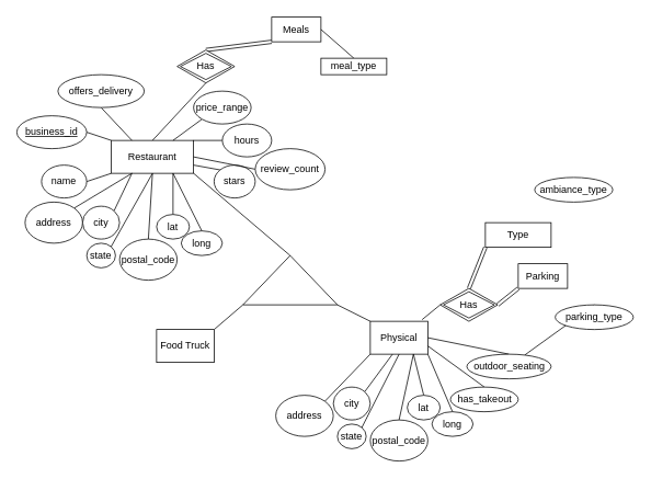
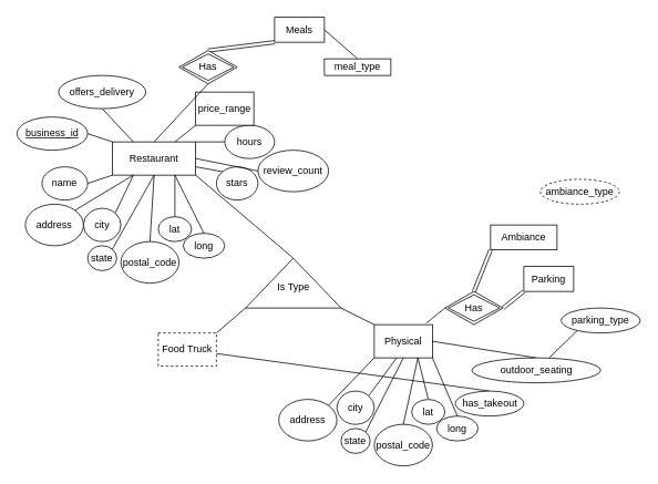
- <mxCell id="51" value="price_range" style="ellipse;whiteSpace=wrap;html=1;" vertex="1" parent="1"><mxGeometry x="235" y="110" width="70" height="40" as="geometry" /></mxCell>
+ <mxCell id="51" value="price_range" style="whiteSpace=wrap;html=1;rounded=0;" vertex="1" parent="1"><mxGeometry x="235" y="110" width="70" height="40" as="geometry" /></mxCell>
- <mxCell id="64" value="ambiance_type" style="ellipse;whiteSpace=wrap;html=1;" vertex="1" parent="1"><mxGeometry x="650" y="215" width="95" height="30" as="geometry" /></mxCell>
+ <mxCell id="64" value="ambiance_type" style="ellipse;whiteSpace=wrap;html=1;dashed=1;" vertex="1" parent="1"><mxGeometry x="650" y="215" width="95" height="30" as="geometry" /></mxCell>
- <mxCell id="62" value="Type" style="rounded=0;whiteSpace=wrap;html=1;" vertex="1" parent="1"><mxGeometry x="590" y="270" width="80" height="30" as="geometry" /></mxCell>
+ <mxCell id="62" value="Ambiance" style="rounded=0;whiteSpace=wrap;html=1;" vertex="1" parent="1"><mxGeometry x="590" y="270" width="80" height="30" as="geometry" /></mxCell>
+ <mxCell id="12" value="Is Type" style="text;html=1;strokeColor=none;fillColor=none;align=center;verticalAlign=middle;whiteSpace=wrap;rounded=0;" vertex="1" parent="1"><mxGeometry x="322.5" y="330" width="60" height="30" as="geometry" /></mxCell>
- <mxCell id="15" value="Food Truck" style="rounded=0;whiteSpace=wrap;html=1;" vertex="1" parent="1"><mxGeometry x="190" y="400" width="70" height="40" as="geometry" /></mxCell>
+ <mxCell id="15" value="Food Truck" style="rounded=0;whiteSpace=wrap;html=1;dashed=1;" vertex="1" parent="1"><mxGeometry x="190" y="400" width="70" height="40" as="geometry" /></mxCell>
- <mxCell id="58" value="" style="endArrow=none;html=1;rounded=0;entryX=1;entryY=0.75;entryDx=0;entryDy=0;exitX=0.5;exitY=0;exitDx=0;exitDy=0;" edge="1" parent="1" source="59" target="17"><mxGeometry width="50" height="50" relative="1" as="geometry"><mxPoint x="502.5" y="520" as="sourcePoint" /><mxPoint x="542.5" y="400" as="targetPoint" /></mxGeometry></mxCell>
+ <mxCell id="58" value="" style="endArrow=none;html=1;rounded=0;exitX=0.5;exitY=0;exitDx=0;exitDy=0;" edge="1" parent="1" source="59" target="15"><mxGeometry width="50" height="50" relative="1" as="geometry"><mxPoint x="502.5" y="520" as="sourcePoint" /><mxPoint x="542.5" y="400" as="targetPoint" /></mxGeometry></mxCell>
- <mxCell id="61" value="outdoor_seating" style="ellipse;whiteSpace=wrap;html=1;" vertex="1" parent="1"><mxGeometry x="567.5" y="430" width="102.5" height="30" as="geometry" /></mxCell>
+ <mxCell id="61" value="outdoor_seating" style="ellipse;whiteSpace=wrap;html=1;" vertex="1" parent="1"><mxGeometry x="567.5" y="430" width="155" height="30" as="geometry" /></mxCell>
